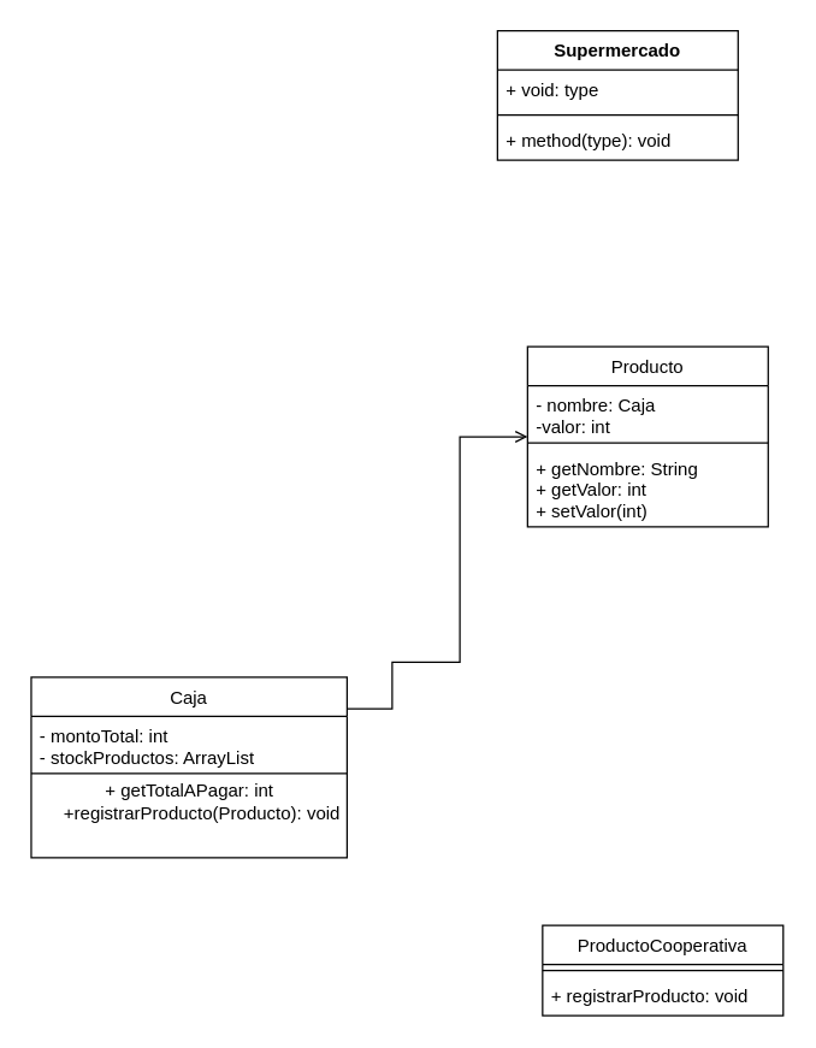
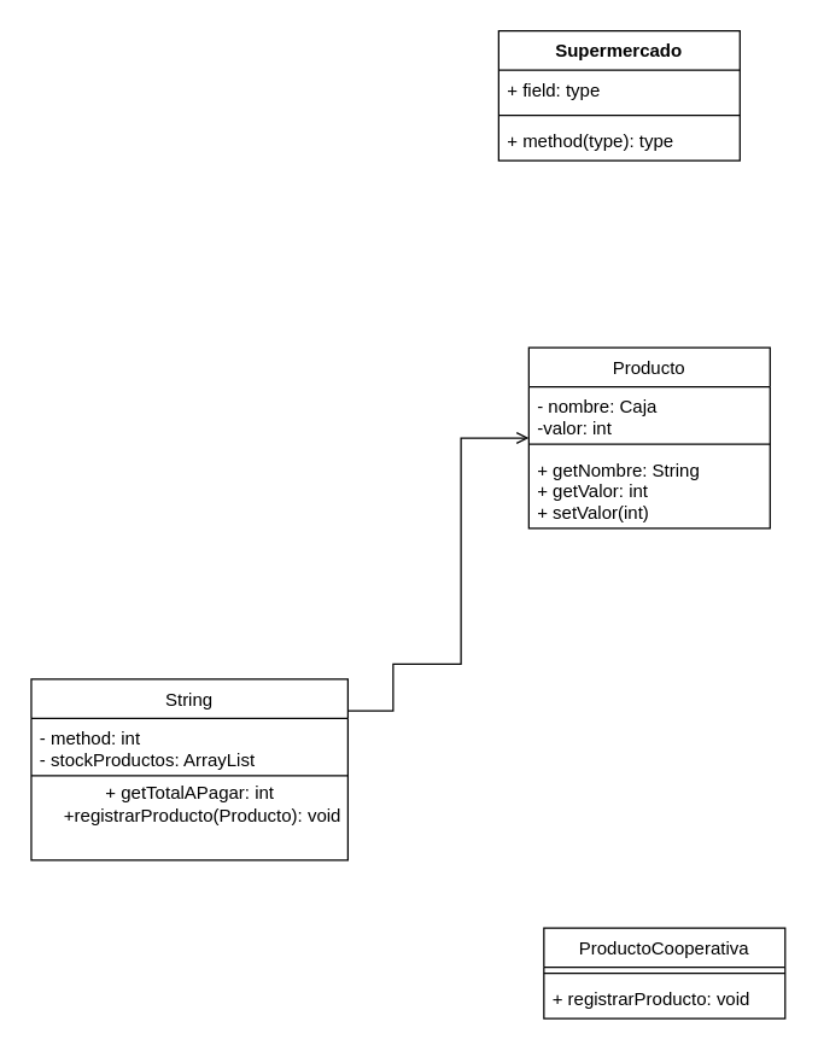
- <mxCell id="15" value="+ void: type" style="text;strokeColor=none;fillColor=none;align=left;verticalAlign=top;spacingLeft=4;spacingRight=4;overflow=hidden;rotatable=0;points=[[0,0.5],[1,0.5]];portConstraint=eastwest;" vertex="1" parent="14"><mxGeometry y="26" width="160" height="26" as="geometry" /></mxCell>
+ <mxCell id="15" value="+ field: type" style="text;strokeColor=none;fillColor=none;align=left;verticalAlign=top;spacingLeft=4;spacingRight=4;overflow=hidden;rotatable=0;points=[[0,0.5],[1,0.5]];portConstraint=eastwest;" vertex="1" parent="14"><mxGeometry y="26" width="160" height="26" as="geometry" /></mxCell>
- <mxCell id="17" value="+ method(type): void" style="text;strokeColor=none;fillColor=none;align=left;verticalAlign=top;spacingLeft=4;spacingRight=4;overflow=hidden;rotatable=0;points=[[0,0.5],[1,0.5]];portConstraint=eastwest;" vertex="1" parent="14"><mxGeometry y="60" width="160" height="26" as="geometry" /></mxCell>
+ <mxCell id="17" value="+ method(type): type" style="text;strokeColor=none;fillColor=none;align=left;verticalAlign=top;spacingLeft=4;spacingRight=4;overflow=hidden;rotatable=0;points=[[0,0.5],[1,0.5]];portConstraint=eastwest;" vertex="1" parent="14"><mxGeometry y="60" width="160" height="26" as="geometry" /></mxCell>
- <mxCell id="2" value="Caja" style="swimlane;fontStyle=0;align=center;verticalAlign=top;childLayout=stackLayout;horizontal=1;startSize=26;horizontalStack=0;resizeParent=1;resizeLast=0;collapsible=1;marginBottom=0;rounded=0;shadow=0;strokeWidth=1;" parent="1" vertex="1"><mxGeometry x="20" y="450" width="210" height="120" as="geometry"><mxRectangle x="230" y="140" width="160" height="26" as="alternateBounds" /></mxGeometry></mxCell>
+ <mxCell id="2" value="String" style="swimlane;fontStyle=0;align=center;verticalAlign=top;childLayout=stackLayout;horizontal=1;startSize=26;horizontalStack=0;resizeParent=1;resizeLast=0;collapsible=1;marginBottom=0;rounded=0;shadow=0;strokeWidth=1;" parent="1" vertex="1"><mxGeometry x="20" y="450" width="210" height="120" as="geometry"><mxRectangle x="230" y="140" width="160" height="26" as="alternateBounds" /></mxGeometry></mxCell>
- <mxCell id="3" value="- montoTotal: int&#10;- stockProductos: ArrayList" style="text;align=left;verticalAlign=top;spacingLeft=4;spacingRight=4;overflow=hidden;rotatable=0;points=[[0,0.5],[1,0.5]];portConstraint=eastwest;" parent="2" vertex="1"><mxGeometry y="26" width="210" height="34" as="geometry" /></mxCell>
+ <mxCell id="3" value="- method: int&#10;- stockProductos: ArrayList" style="text;align=left;verticalAlign=top;spacingLeft=4;spacingRight=4;overflow=hidden;rotatable=0;points=[[0,0.5],[1,0.5]];portConstraint=eastwest;" parent="2" vertex="1"><mxGeometry y="26" width="210" height="34" as="geometry" /></mxCell>
